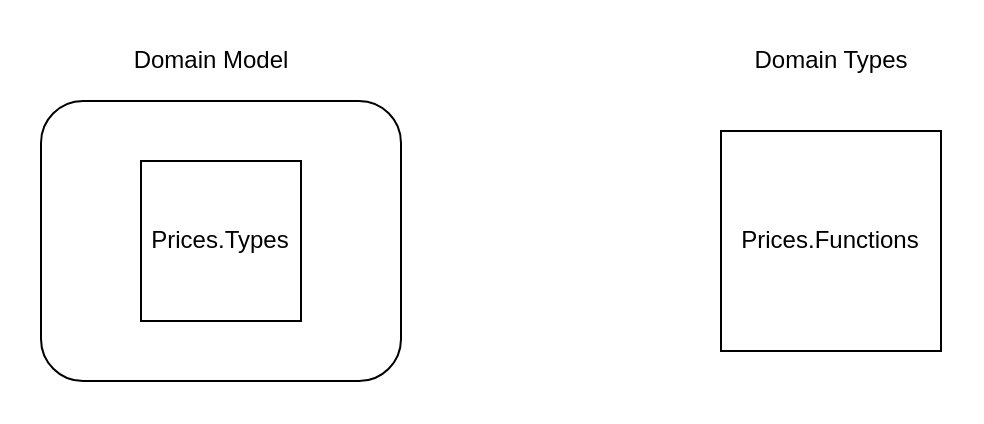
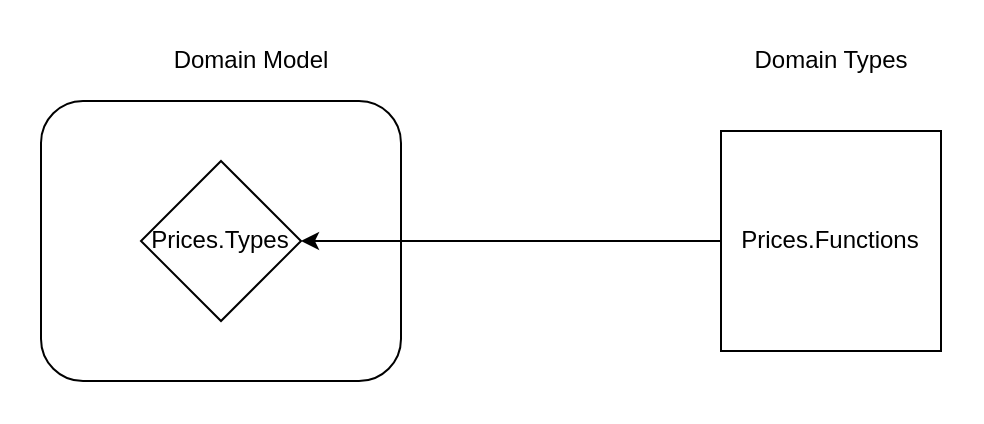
- <mxCell id="6" value="Domain Model" style="text;html=1;align=center;verticalAlign=middle;resizable=0;points=[];autosize=1;strokeColor=none;fillColor=none;" vertex="1" parent="1"><mxGeometry x="60" y="20" width="90" height="20" as="geometry" /></mxCell>
+ <mxCell id="6" value="Domain Model" style="text;html=1;align=center;verticalAlign=middle;resizable=0;points=[];autosize=1;strokeColor=none;fillColor=none;" vertex="1" parent="1"><mxGeometry x="80" y="20" width="90" height="20" as="geometry" /></mxCell>
- <mxCell id="3" value="Prices.Types" style="whiteSpace=wrap;html=1;aspect=fixed;" vertex="1" parent="1"><mxGeometry x="70" y="80" width="80" height="80" as="geometry" /></mxCell>
+ <mxCell id="3" value="Prices.Types" style="rhombus;whiteSpace=wrap;html=1;aspect=fixed;" vertex="1" parent="1"><mxGeometry x="70" y="80" width="80" height="80" as="geometry" /></mxCell>
+ <mxCell id="4" style="edgeStyle=none;html=1;" edge="1" parent="1" source="5" target="3"><mxGeometry relative="1" as="geometry" /></mxCell>
